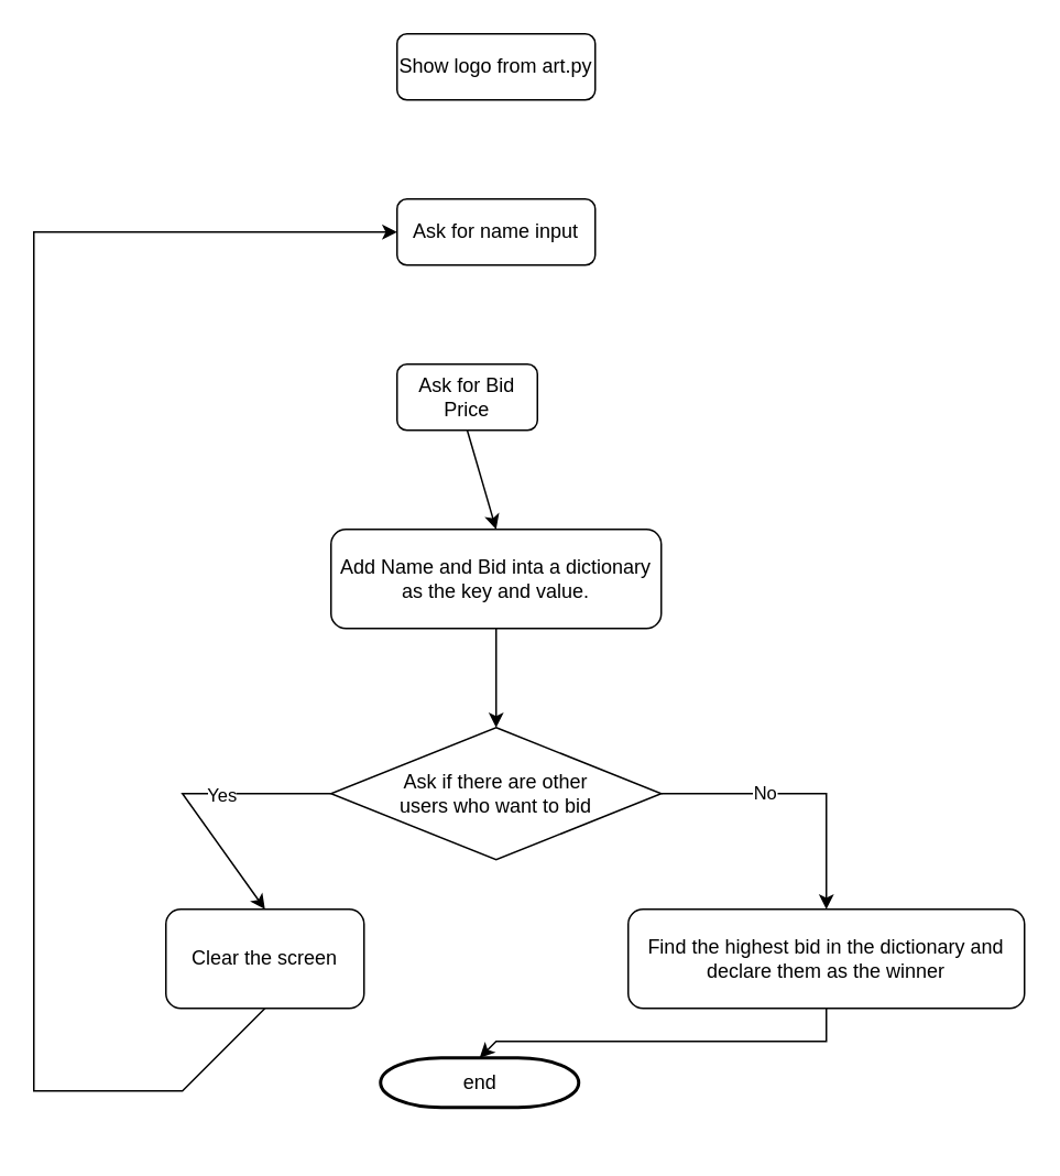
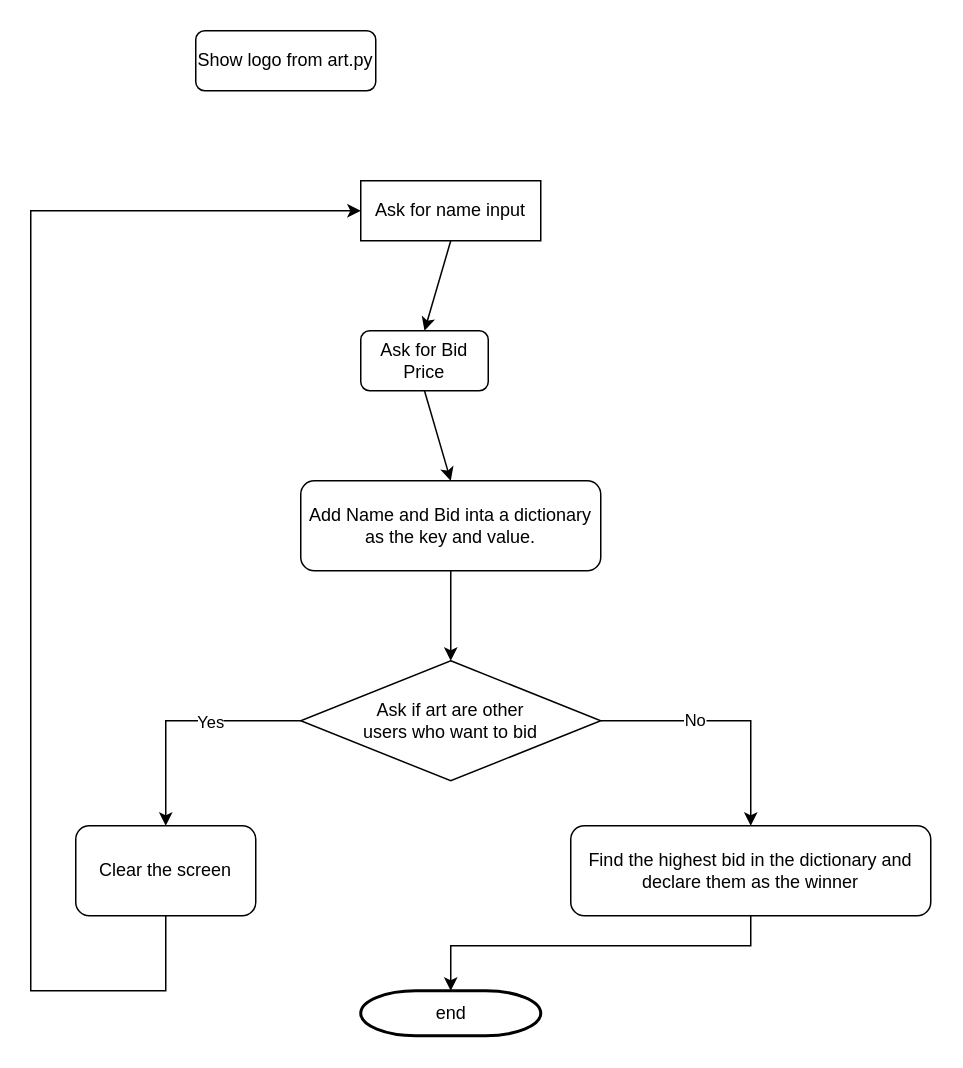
- <mxCell id="3" value="Show logo from art.py" style="rounded=1;whiteSpace=wrap;html=1;" vertex="1" parent="1"><mxGeometry x="240" y="20" width="120" height="40" as="geometry" /></mxCell>
+ <mxCell id="3" value="Show logo from art.py" style="rounded=1;whiteSpace=wrap;html=1;" vertex="1" parent="1"><mxGeometry x="130" y="20" width="120" height="40" as="geometry" /></mxCell>
- <mxCell id="4" value="Ask for name input" style="rounded=1;whiteSpace=wrap;html=1;" vertex="1" parent="1"><mxGeometry x="240" y="120" width="120" height="40" as="geometry" /></mxCell>
+ <mxCell id="4" value="Ask for name input" style="whiteSpace=wrap;html=1;rounded=0;" vertex="1" parent="1"><mxGeometry x="240" y="120" width="120" height="40" as="geometry" /></mxCell>
+ <mxCell id="10" value="" style="endArrow=classic;html=1;rounded=0;exitX=0.5;exitY=1;exitDx=0;exitDy=0;entryX=0.5;entryY=0;entryDx=0;entryDy=0;" edge="1" parent="1" source="4" target="5"><mxGeometry width="50" height="50" relative="1" as="geometry"><mxPoint x="510" y="290" as="sourcePoint" /><mxPoint x="560" y="240" as="targetPoint" /></mxGeometry></mxCell>
- <mxCell id="7" value="Ask if there are other &lt;br&gt;users who want to bid" style="rhombus;whiteSpace=wrap;html=1;" vertex="1" parent="1"><mxGeometry x="200" y="440" width="200" height="80" as="geometry" /></mxCell>
+ <mxCell id="7" value="Ask if art are other &lt;br&gt;users who want to bid" style="rhombus;whiteSpace=wrap;html=1;" vertex="1" parent="1"><mxGeometry x="200" y="440" width="200" height="80" as="geometry" /></mxCell>
- <mxCell id="8" value="Clear the screen" style="rounded=1;whiteSpace=wrap;html=1;" vertex="1" parent="1"><mxGeometry x="100" y="550" width="120" height="60" as="geometry" /></mxCell>
+ <mxCell id="8" value="Clear the screen" style="rounded=1;whiteSpace=wrap;html=1;" vertex="1" parent="1"><mxGeometry x="50" y="550" width="120" height="60" as="geometry" /></mxCell>
- <mxCell id="2" value="end" style="shape=mxgraph.flowchart.terminator;strokeWidth=2;gradientColor=none;gradientDirection=north;fontStyle=0;html=1;" parent="1" vertex="1"><mxGeometry x="230" y="640" width="120" height="30" as="geometry" /></mxCell>
+ <mxCell id="2" value="end" style="shape=mxgraph.flowchart.terminator;strokeWidth=2;gradientColor=none;gradientDirection=north;fontStyle=0;html=1;" parent="1" vertex="1"><mxGeometry x="240" y="660" width="120" height="30" as="geometry" /></mxCell>
